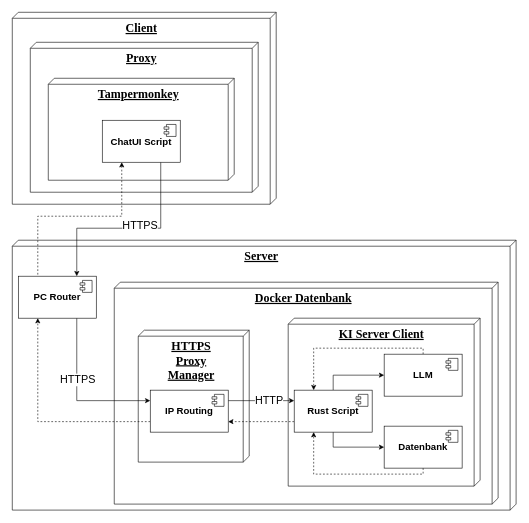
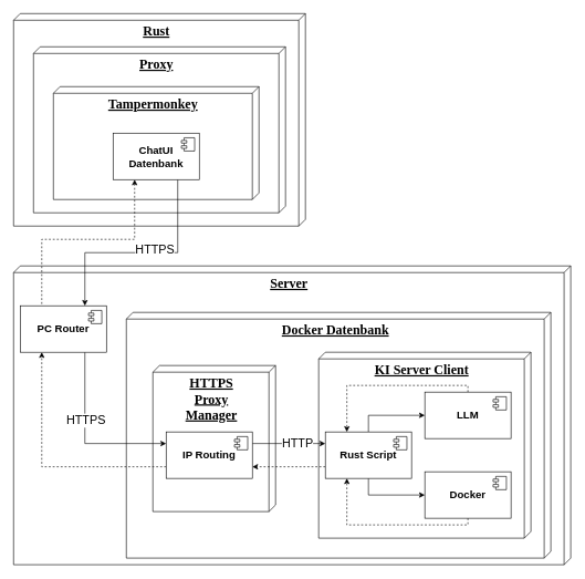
- <mxCell id="3" value="&lt;b style=&quot;font-size: 20px;&quot;&gt;Client&lt;/b&gt;" style="verticalAlign=top;align=center;spacingTop=8;spacingLeft=2;spacingRight=12;shape=cube;size=10;direction=south;fontStyle=4;html=1;rounded=0;shadow=0;comic=0;labelBackgroundColor=none;strokeWidth=1;fontFamily=Verdana;fontSize=20;" parent="1" vertex="1"><mxGeometry x="20" y="20" width="440" height="320" as="geometry" /></mxCell>
+ <mxCell id="3" value="&lt;b style=&quot;font-size: 20px;&quot;&gt;Rust&lt;/b&gt;" style="verticalAlign=top;align=center;spacingTop=8;spacingLeft=2;spacingRight=12;shape=cube;size=10;direction=south;fontStyle=4;html=1;rounded=0;shadow=0;comic=0;labelBackgroundColor=none;strokeWidth=1;fontFamily=Verdana;fontSize=20;" parent="1" vertex="1"><mxGeometry x="20" y="20" width="440" height="320" as="geometry" /></mxCell>
- <mxCell id="32" value="&lt;span style=&quot;font-size: 16px;&quot;&gt;&lt;b&gt;ChatUI Script&lt;/b&gt;&lt;/span&gt;" style="html=1;dropTarget=0;whiteSpace=wrap;" parent="1" vertex="1"><mxGeometry x="170" y="200" width="130" height="70" as="geometry" /></mxCell>
+ <mxCell id="32" value="&lt;span style=&quot;font-size: 16px;&quot;&gt;&lt;b&gt;ChatUI Datenbank&lt;/b&gt;&lt;/span&gt;" style="html=1;dropTarget=0;whiteSpace=wrap;" parent="1" vertex="1"><mxGeometry x="170" y="200" width="130" height="70" as="geometry" /></mxCell>
- <mxCell id="21" value="&lt;span style=&quot;font-size: 16px;&quot;&gt;&lt;b&gt;Datenbank&lt;/b&gt;&lt;/span&gt;" style="html=1;dropTarget=0;whiteSpace=wrap;" parent="1" vertex="1"><mxGeometry x="640" y="710" width="130" height="70" as="geometry" /></mxCell>
+ <mxCell id="21" value="&lt;span style=&quot;font-size: 16px;&quot;&gt;&lt;b&gt;Docker&lt;/b&gt;&lt;/span&gt;" style="html=1;dropTarget=0;whiteSpace=wrap;" parent="1" vertex="1"><mxGeometry x="640" y="710" width="130" height="70" as="geometry" /></mxCell>
